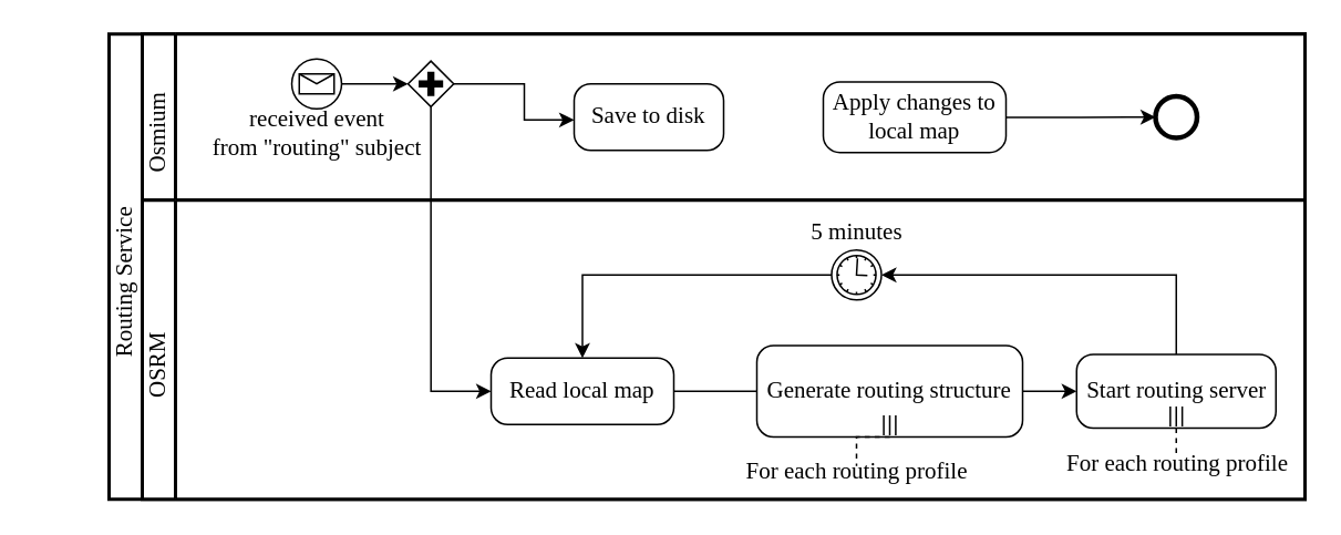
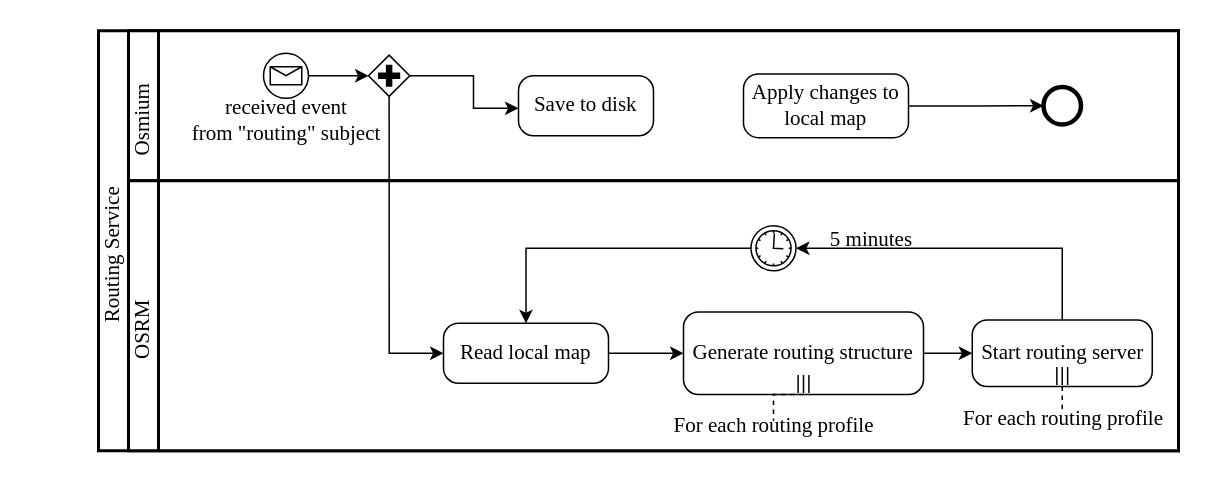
- <mxCell id="31" value="5 minutes" style="text;html=1;align=center;verticalAlign=middle;resizable=0;points=[];autosize=1;strokeColor=none;fillColor=none;fontFamily=Times New Roman;fontSize=14;" parent="1" vertex="1"><mxGeometry x="480" y="130" width="70" height="20" as="geometry" /></mxCell>
+ <mxCell id="31" value="5 minutes" style="text;html=1;align=center;verticalAlign=middle;resizable=0;points=[];autosize=1;strokeColor=none;fillColor=none;fontFamily=Times New Roman;fontSize=14;" parent="1" vertex="1"><mxGeometry x="545" y="150" width="70" height="20" as="geometry" /></mxCell>
- <mxCell id="18" style="edgeStyle=orthogonalEdgeStyle;rounded=0;orthogonalLoop=1;jettySize=auto;html=1;entryX=0;entryY=0.5;entryDx=0;entryDy=0;entryPerimeter=0;fontFamily=Times New Roman;fontSize=14;endArrow=none;" parent="14" source="16" target="17" edge="1"><mxGeometry relative="1" as="geometry" /></mxCell>
+ <mxCell id="18" style="edgeStyle=orthogonalEdgeStyle;rounded=0;orthogonalLoop=1;jettySize=auto;html=1;entryX=0;entryY=0.5;entryDx=0;entryDy=0;entryPerimeter=0;fontFamily=Times New Roman;fontSize=14;" parent="14" source="16" target="17" edge="1"><mxGeometry relative="1" as="geometry" /></mxCell>
